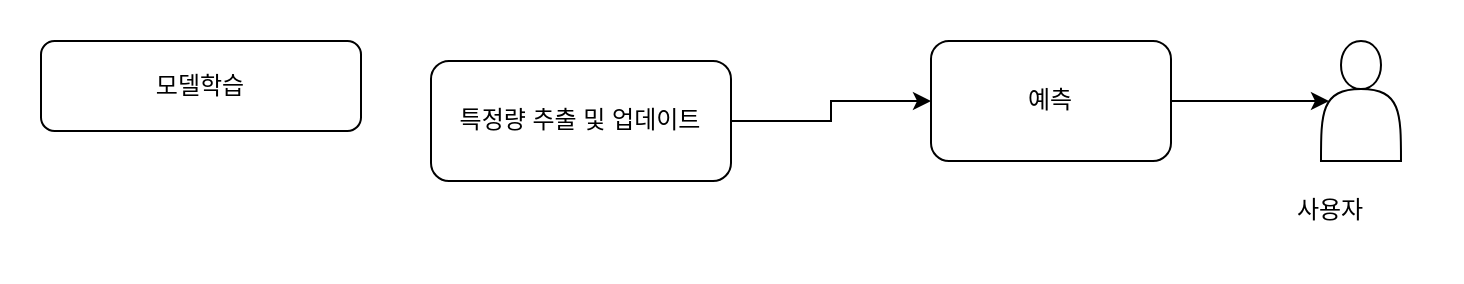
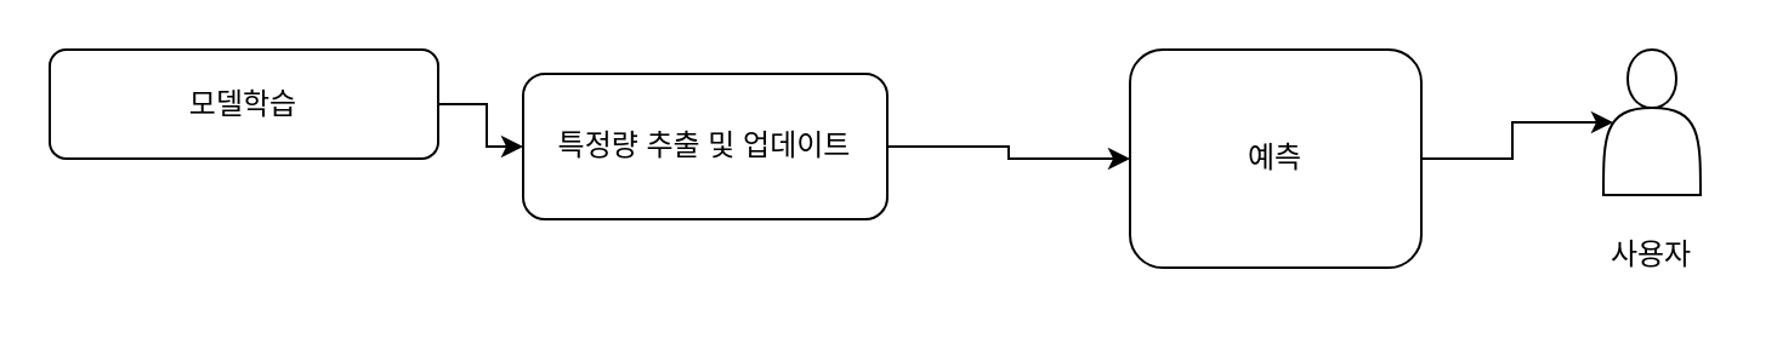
+ <mxCell id="2" value="" style="edgeStyle=orthogonalEdgeStyle;rounded=0;orthogonalLoop=1;jettySize=auto;html=1;" edge="1" parent="1" source="3" target="5"><mxGeometry relative="1" as="geometry" /></mxCell>
- <mxCell id="6" value="예측" style="whiteSpace=wrap;html=1;rounded=1;" vertex="1" parent="1"><mxGeometry x="465" y="20" width="120" height="60" as="geometry" /></mxCell>
+ <mxCell id="6" value="예측" style="whiteSpace=wrap;html=1;rounded=1;" vertex="1" parent="1"><mxGeometry x="465" y="20" width="120" height="90" as="geometry" /></mxCell>
- <mxCell id="9" value="사용자" style="text;html=1;strokeColor=none;fillColor=none;align=center;verticalAlign=middle;whiteSpace=wrap;rounded=0;" vertex="1" parent="1"><mxGeometry x="635" y="90" width="60" height="30" as="geometry" /></mxCell>
+ <mxCell id="9" value="사용자" style="text;html=1;strokeColor=none;fillColor=none;align=center;verticalAlign=middle;whiteSpace=wrap;rounded=0;" vertex="1" parent="1"><mxGeometry x="650" y="90" width="60" height="30" as="geometry" /></mxCell>
